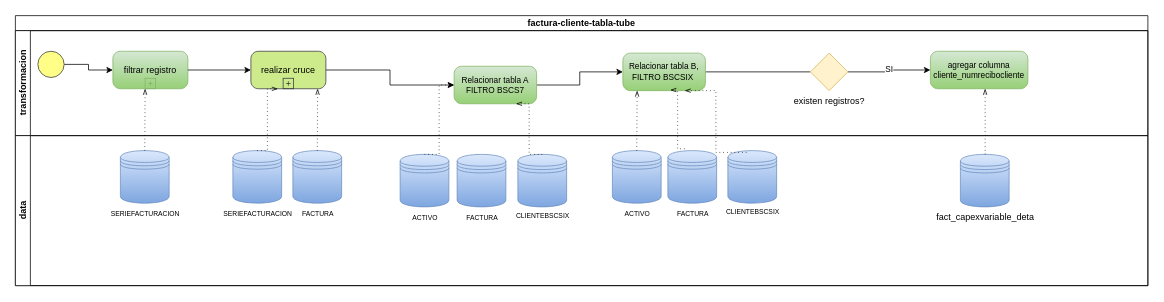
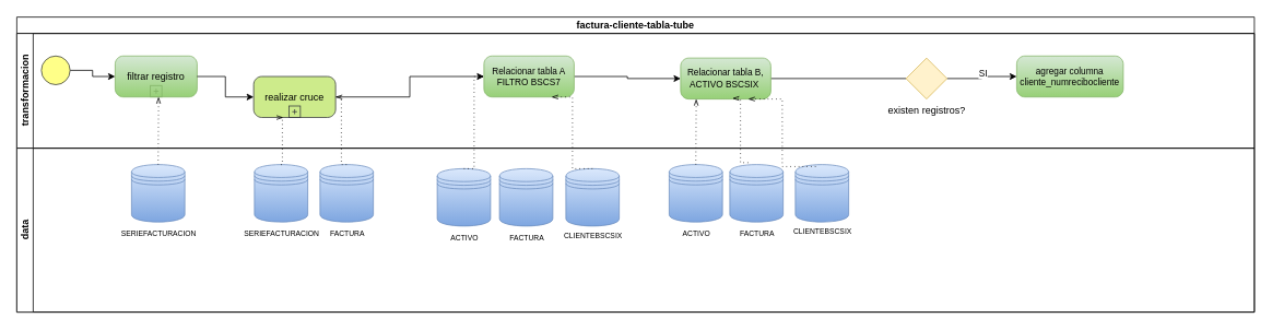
- <mxCell id="6" value="filtrar registro" style="points=[[0.25,0,0],[0.5,0,0],[0.75,0,0],[1,0.25,0],[1,0.5,0],[1,0.75,0],[0.75,1,0],[0.5,1,0],[0.25,1,0],[0,0.75,0],[0,0.5,0],[0,0.25,0]];shape=mxgraph.bpmn.task;whiteSpace=wrap;rectStyle=rounded;size=10;html=1;container=1;expand=0;collapsible=0;taskMarker=abstract;isLoopSub=1;fillColor=#d5e8d4;gradientColor=#97d077;strokeColor=#82b366;" vertex="1" parent="3"><mxGeometry x="130" y="27.5" width="100" height="50" as="geometry" /></mxCell>
+ <mxCell id="6" value="filtrar registro" style="points=[[0.25,0,0],[0.5,0,0],[0.75,0,0],[1,0.25,0],[1,0.5,0],[1,0.75,0],[0.75,1,0],[0.5,1,0],[0.25,1,0],[0,0.75,0],[0,0.5,0],[0,0.25,0]];shape=mxgraph.bpmn.task;whiteSpace=wrap;rectStyle=rounded;size=10;html=1;container=1;expand=0;collapsible=0;taskMarker=abstract;isLoopSub=1;fillColor=#d5e8d4;gradientColor=#97d077;strokeColor=#82b366;" vertex="1" parent="3"><mxGeometry x="120" y="27.5" width="100" height="50" as="geometry" /></mxCell>
- <mxCell id="8" value="realizar cruce" style="points=[[0.25,0,0],[0.5,0,0],[0.75,0,0],[1,0.25,0],[1,0.5,0],[1,0.75,0],[0.75,1,0],[0.5,1,0],[0.25,1,0],[0,0.75,0],[0,0.5,0],[0,0.25,0]];shape=mxgraph.bpmn.task;whiteSpace=wrap;rectStyle=rounded;size=10;html=1;container=1;expand=0;collapsible=0;taskMarker=abstract;isLoopSub=1;fillColor=#cdeb8b;strokeColor=#36393d;" vertex="1" parent="3"><mxGeometry x="314" y="27.5" width="100" height="50" as="geometry" /></mxCell>
+ <mxCell id="8" value="realizar cruce" style="points=[[0.25,0,0],[0.5,0,0],[0.75,0,0],[1,0.25,0],[1,0.5,0],[1,0.75,0],[0.75,1,0],[0.5,1,0],[0.25,1,0],[0,0.75,0],[0,0.5,0],[0,0.25,0]];shape=mxgraph.bpmn.task;whiteSpace=wrap;rectStyle=rounded;size=10;html=1;container=1;expand=0;collapsible=0;taskMarker=abstract;isLoopSub=1;fillColor=#cdeb8b;strokeColor=#36393d;" vertex="1" parent="3"><mxGeometry x="289" y="52.5" width="100" height="50" as="geometry" /></mxCell>
- <mxCell id="14" value="Relacionar tabla B, FILTRO&amp;nbsp;BSCSIX&amp;nbsp;" style="points=[[0.25,0,0],[0.5,0,0],[0.75,0,0],[1,0.25,0],[1,0.5,0],[1,0.75,0],[0.75,1,0],[0.5,1,0],[0.25,1,0],[0,0.75,0],[0,0.5,0],[0,0.25,0]];shape=mxgraph.bpmn.task;whiteSpace=wrap;rectStyle=rounded;size=10;html=1;container=1;expand=0;collapsible=0;taskMarker=abstract;fontSize=11;fillColor=#d5e8d4;gradientColor=#97d077;strokeColor=#82b366;" vertex="1" parent="3"><mxGeometry x="810" y="30" width="110" height="50" as="geometry" /></mxCell>
+ <mxCell id="14" value="Relacionar tabla B, ACTIVO&amp;nbsp;BSCSIX&amp;nbsp;" style="points=[[0.25,0,0],[0.5,0,0],[0.75,0,0],[1,0.25,0],[1,0.5,0],[1,0.75,0],[0.75,1,0],[0.5,1,0],[0.25,1,0],[0,0.75,0],[0,0.5,0],[0,0.25,0]];shape=mxgraph.bpmn.task;whiteSpace=wrap;rectStyle=rounded;size=10;html=1;container=1;expand=0;collapsible=0;taskMarker=abstract;fontSize=11;fillColor=#d5e8d4;gradientColor=#97d077;strokeColor=#82b366;" vertex="1" parent="3"><mxGeometry x="810" y="30" width="110" height="50" as="geometry" /></mxCell>
- <mxCell id="17" value="existen registros?" style="points=[[0.25,0.25,0],[0.5,0,0],[0.75,0.25,0],[1,0.5,0],[0.75,0.75,0],[0.5,1,0],[0.25,0.75,0],[0,0.5,0]];shape=mxgraph.bpmn.gateway2;html=1;verticalLabelPosition=bottom;labelBackgroundColor=#ffffff;verticalAlign=top;align=center;perimeter=rhombusPerimeter;outlineConnect=0;outline=none;symbol=none;fillColor=#fff2cc;strokeColor=#d6b656;" vertex="1" parent="3"><mxGeometry x="1060" y="30" width="50" height="50" as="geometry" /></mxCell>
+ <mxCell id="17" value="existen registros?" style="points=[[0.25,0.25,0],[0.5,0,0],[0.75,0.25,0],[1,0.5,0],[0.75,0.75,0],[0.5,1,0],[0.25,0.75,0],[0,0.5,0]];shape=mxgraph.bpmn.gateway2;html=1;verticalLabelPosition=bottom;labelBackgroundColor=#ffffff;verticalAlign=top;align=center;perimeter=rhombusPerimeter;outlineConnect=0;outline=none;symbol=none;fillColor=#fff2cc;strokeColor=#d6b656;" vertex="1" parent="3"><mxGeometry x="1085" y="30" width="50" height="50" as="geometry" /></mxCell>
- <mxCell id="11" value="Relacionar tabla A&lt;br&gt;FILTRO&amp;nbsp;BSCS7" style="points=[[0.25,0,0],[0.5,0,0],[0.75,0,0],[1,0.25,0],[1,0.5,0],[1,0.75,0],[0.75,1,0],[0.5,1,0],[0.25,1,0],[0,0.75,0],[0,0.5,0],[0,0.25,0]];shape=mxgraph.bpmn.task;whiteSpace=wrap;rectStyle=rounded;size=10;html=1;container=1;expand=0;collapsible=0;taskMarker=abstract;fontSize=11;fillColor=#d5e8d4;gradientColor=#97d077;strokeColor=#82b366;" vertex="1" parent="3"><mxGeometry x="585" y="47.5" width="110" height="50" as="geometry" /></mxCell>
+ <mxCell id="11" value="Relacionar tabla A&lt;br&gt;FILTRO&amp;nbsp;BSCS7" style="points=[[0.25,0,0],[0.5,0,0],[0.75,0,0],[1,0.25,0],[1,0.5,0],[1,0.75,0],[0.75,1,0],[0.5,1,0],[0.25,1,0],[0,0.75,0],[0,0.5,0],[0,0.25,0]];shape=mxgraph.bpmn.task;whiteSpace=wrap;rectStyle=rounded;size=10;html=1;container=1;expand=0;collapsible=0;taskMarker=abstract;fontSize=11;fillColor=#d5e8d4;gradientColor=#97d077;strokeColor=#82b366;" vertex="1" parent="3"><mxGeometry x="570" y="27.5" width="110" height="50" as="geometry" /></mxCell>
- <mxCell id="29" value="" style="edgeStyle=elbowEdgeStyle;fontSize=12;html=1;endFill=0;startFill=0;endSize=6;startSize=6;dashed=1;dashPattern=1 4;endArrow=openThin;startArrow=none;rounded=0;" edge="1" parent="2" source="22" target="12"><mxGeometry width="160" relative="1" as="geometry"><mxPoint x="1100" y="190" as="sourcePoint" /><mxPoint x="1120" y="190" as="targetPoint" /></mxGeometry></mxCell>
- <mxCell id="22" value="fact_capexvariable_deta" style="shape=datastore;html=1;labelPosition=center;verticalLabelPosition=bottom;align=center;verticalAlign=top;fillColor=#dae8fc;gradientColor=#7ea6e0;strokeColor=#6c8ebf;" vertex="1" parent="18"><mxGeometry x="1260" y="25" width="65" height="70" as="geometry" /></mxCell>
